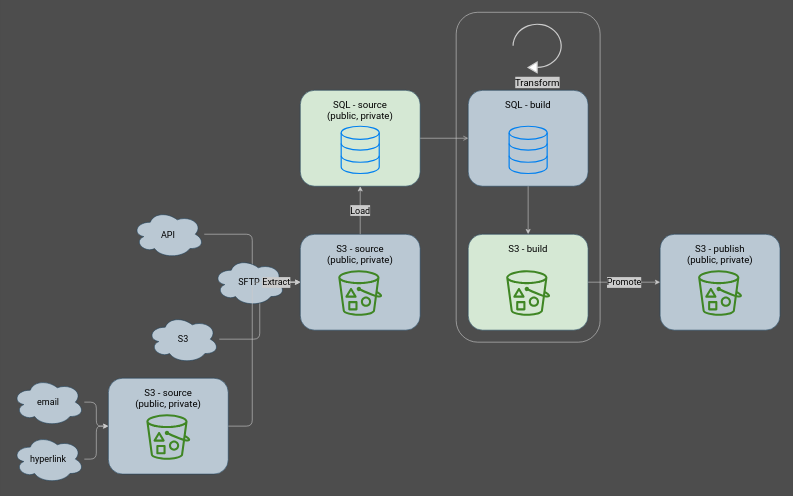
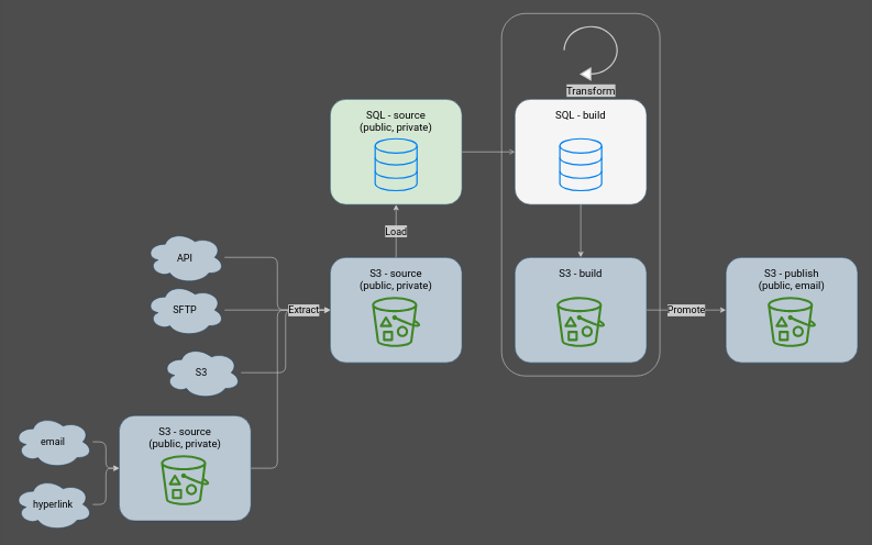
- <mxCell id="17" value="SQL - build" style="rounded=1;whiteSpace=wrap;html=1;fontFamily=Roboto;fontSize=16;fontColor=default;align=center;strokeColor=#23445d;fillColor=#bac8d3;fillStyle=solid;verticalAlign=top;spacing=10;fontSource=https%3A%2F%2Ffonts.googleapis.com%2Fcss%3Ffamily%3DRoboto;" parent="16" vertex="1"><mxGeometry width="200" height="160" as="geometry" /></mxCell>
+ <mxCell id="17" value="SQL - build" style="rounded=1;whiteSpace=wrap;html=1;fontFamily=Roboto;fontSize=16;fontColor=default;align=center;strokeColor=#23445d;fillColor=#f5f5f5;fillStyle=solid;verticalAlign=top;spacing=10;fontSource=https%3A%2F%2Ffonts.googleapis.com%2Fcss%3Ffamily%3DRoboto;" parent="16" vertex="1"><mxGeometry width="200" height="160" as="geometry" /></mxCell>
- <mxCell id="29" value="S3 - build" style="rounded=1;whiteSpace=wrap;html=1;fontFamily=Roboto;fontSize=16;fontColor=default;align=center;strokeColor=#23445d;fillColor=#d5e8d4;fillStyle=solid;verticalAlign=top;spacing=10;fontSource=https%3A%2F%2Ffonts.googleapis.com%2Fcss%3Ffamily%3DRoboto;" parent="28" vertex="1"><mxGeometry width="200" height="160" as="geometry" /></mxCell>
+ <mxCell id="29" value="S3 - build" style="rounded=1;whiteSpace=wrap;html=1;fontFamily=Roboto;fontSize=16;fontColor=default;align=center;strokeColor=#23445d;fillColor=#bac8d3;fillStyle=solid;verticalAlign=top;spacing=10;fontSource=https%3A%2F%2Ffonts.googleapis.com%2Fcss%3Ffamily%3DRoboto;" parent="28" vertex="1"><mxGeometry width="200" height="160" as="geometry" /></mxCell>
- <mxCell id="21" value="S3 - publish&lt;br&gt;(public, private)" style="rounded=1;whiteSpace=wrap;html=1;fontFamily=Roboto;fontSize=16;fontColor=default;align=center;strokeColor=#23445d;fillColor=#bac8d3;fillStyle=solid;verticalAlign=top;spacing=10;fontSource=https%3A%2F%2Ffonts.googleapis.com%2Fcss%3Ffamily%3DRoboto;" parent="20" vertex="1"><mxGeometry width="200" height="160" as="geometry" /></mxCell>
+ <mxCell id="21" value="S3 - publish&lt;br&gt;(public, email)" style="rounded=1;whiteSpace=wrap;html=1;fontFamily=Roboto;fontSize=16;fontColor=default;align=center;strokeColor=#23445d;fillColor=#bac8d3;fillStyle=solid;verticalAlign=top;spacing=10;fontSource=https%3A%2F%2Ffonts.googleapis.com%2Fcss%3Ffamily%3DRoboto;" parent="20" vertex="1"><mxGeometry width="200" height="160" as="geometry" /></mxCell>
- <mxCell id="12" value="SFTP" style="ellipse;shape=cloud;whiteSpace=wrap;html=1;fontSize=15;fillColor=#bac8d3;strokeColor=#23445d;fontFamily=Roboto;fontSource=https%3A%2F%2Ffonts.googleapis.com%2Fcss%3Ffamily%3DRoboto;" parent="1" vertex="1"><mxGeometry x="355" y="430" width="120" height="80" as="geometry" /></mxCell>
+ <mxCell id="12" value="SFTP" style="ellipse;shape=cloud;whiteSpace=wrap;html=1;fontSize=15;fillColor=#bac8d3;strokeColor=#23445d;fontFamily=Roboto;fontSource=https%3A%2F%2Ffonts.googleapis.com%2Fcss%3Ffamily%3DRoboto;" parent="1" vertex="1"><mxGeometry x="220" y="430" width="120" height="80" as="geometry" /></mxCell>
